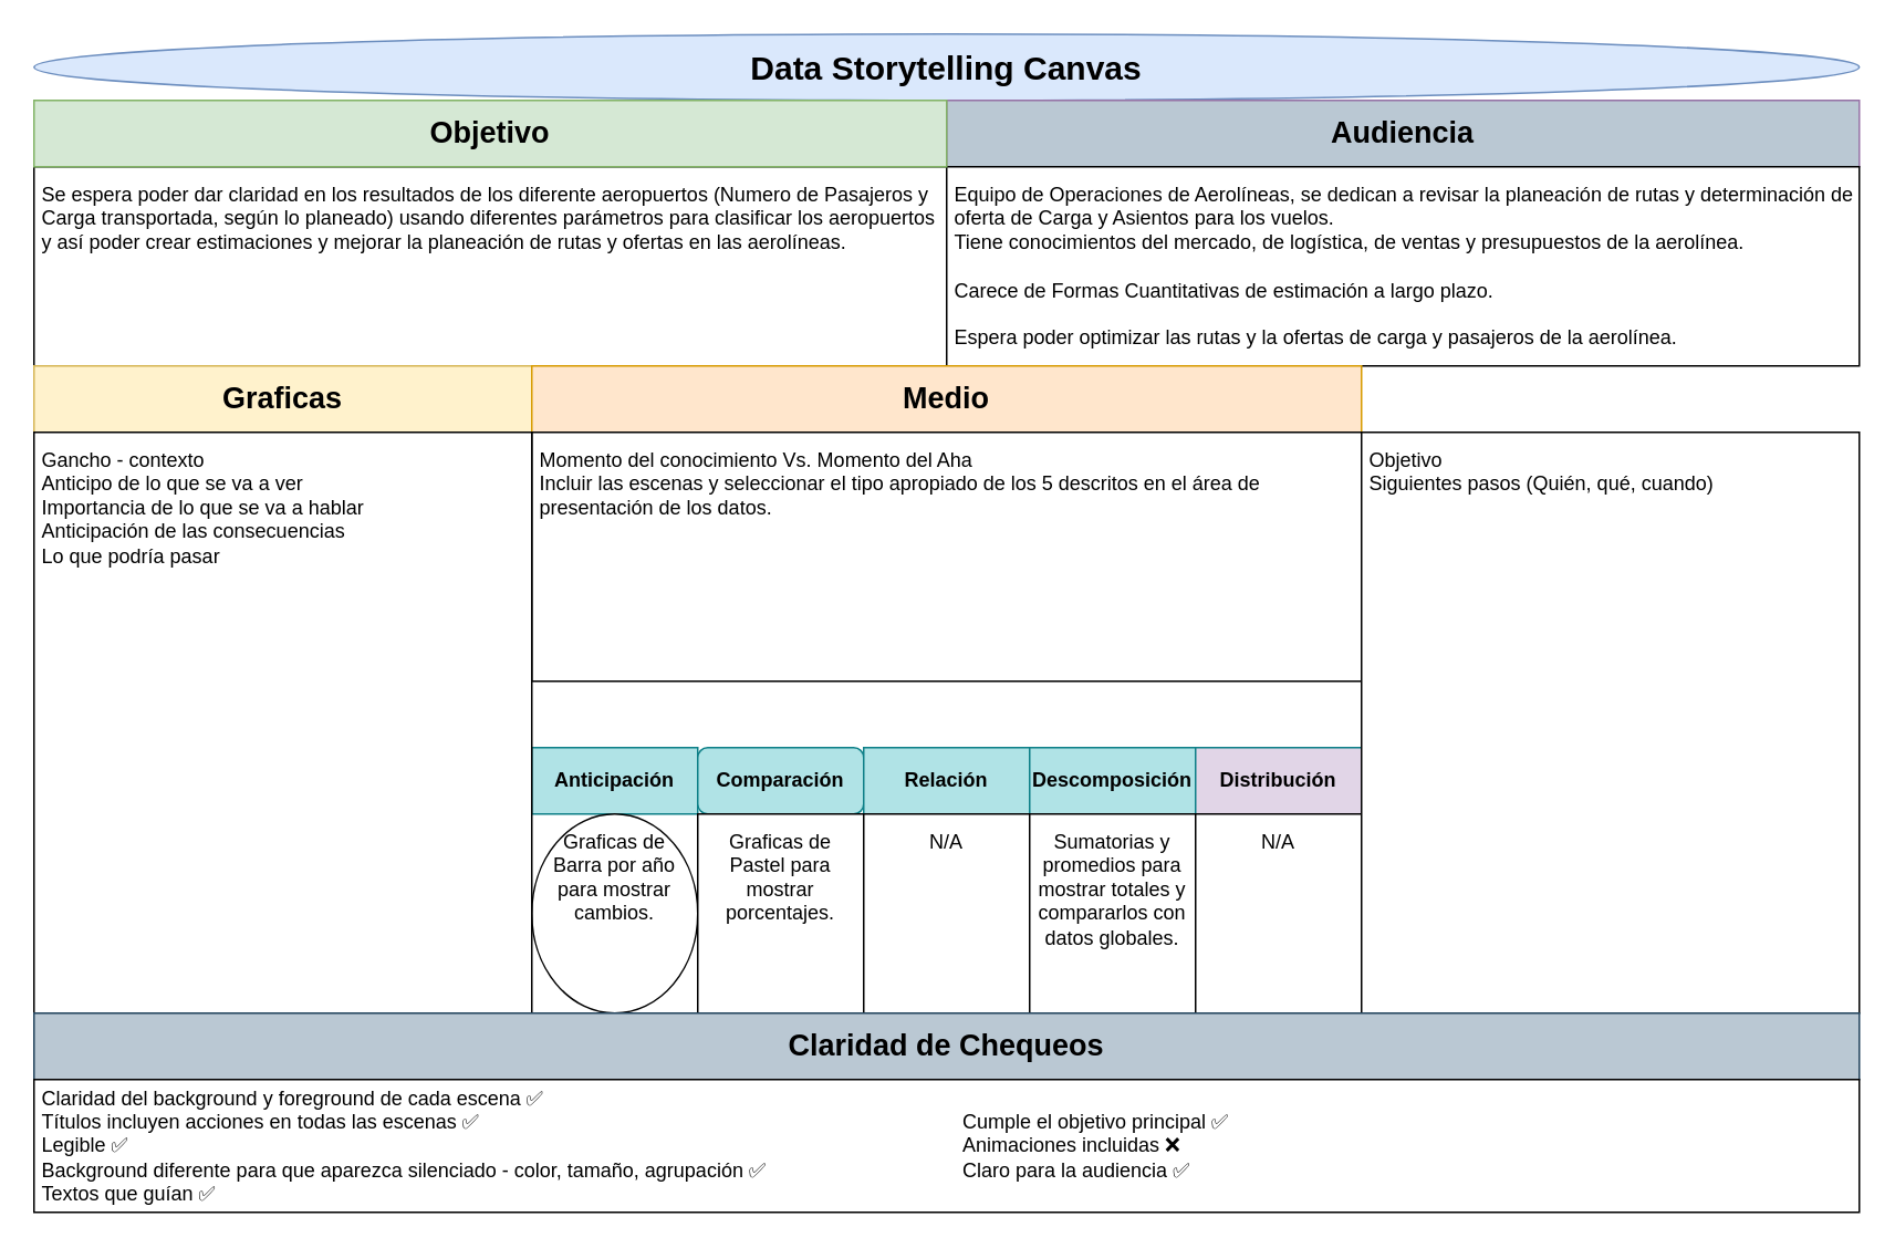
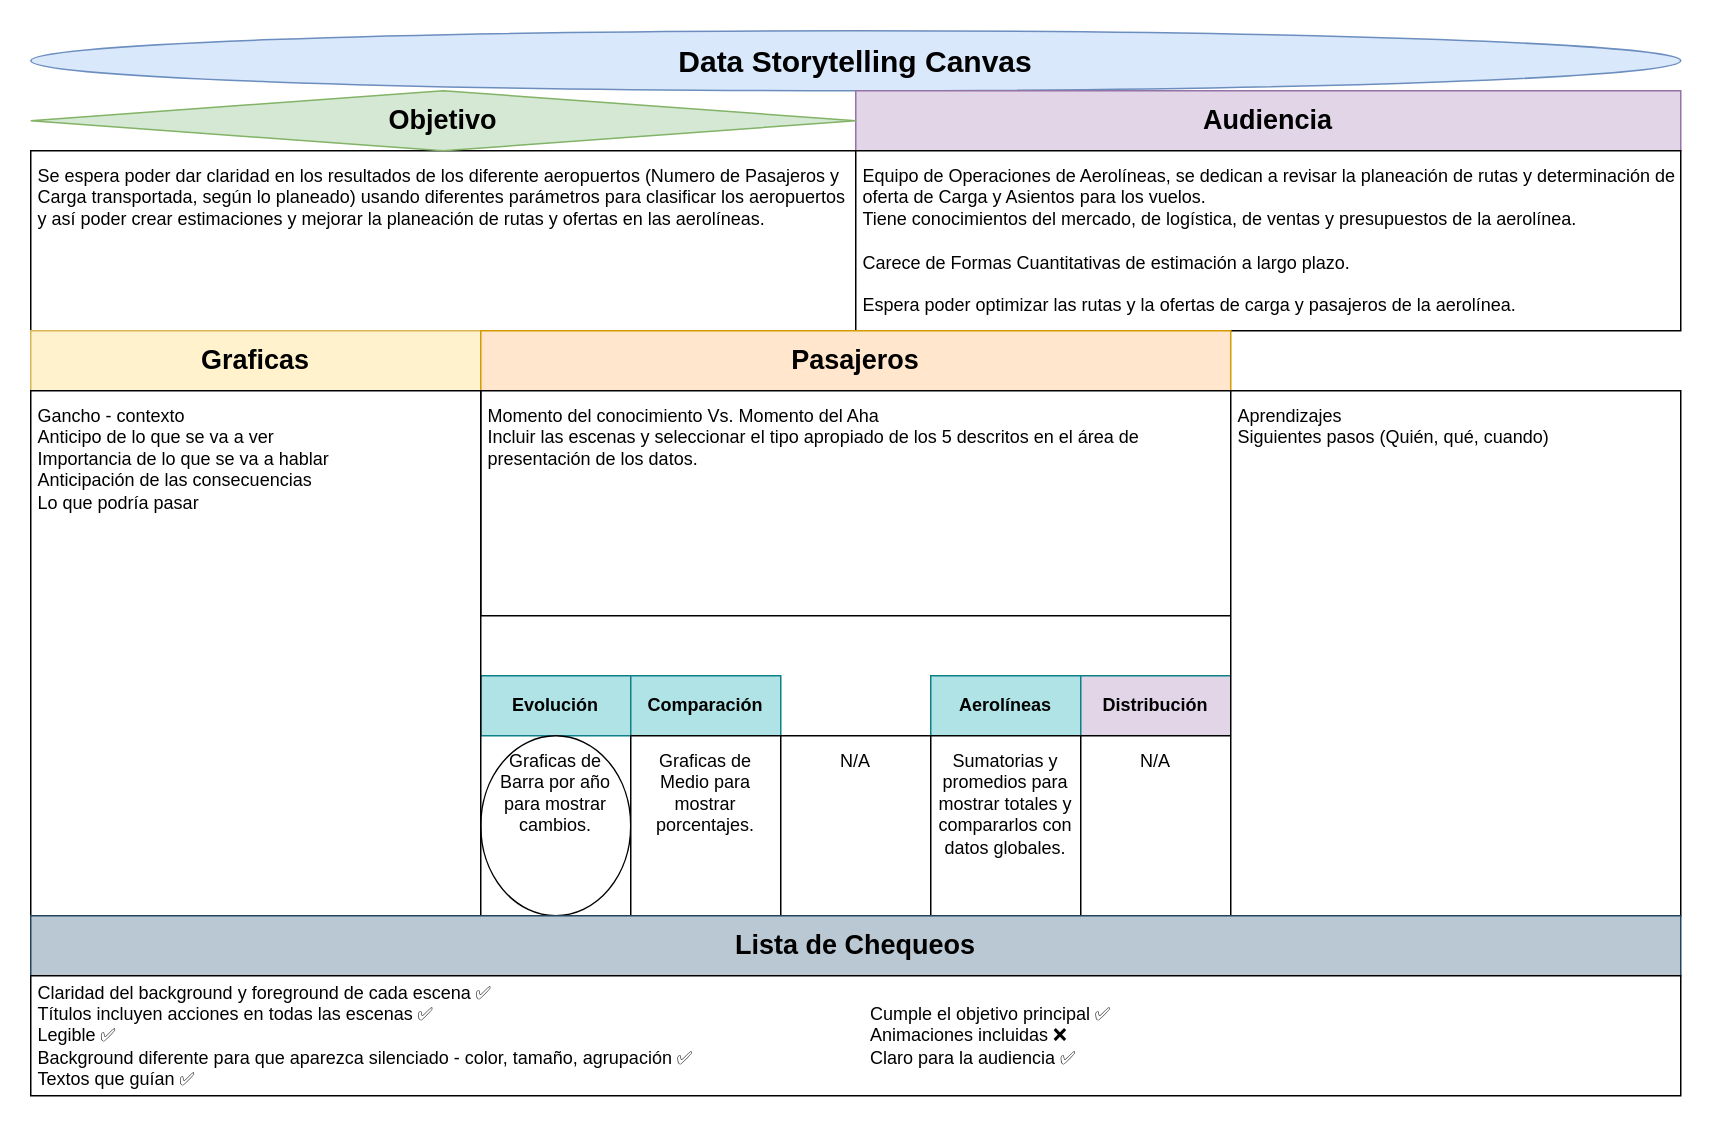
- <mxCell id="6" value="Objetivo" style="rounded=0;whiteSpace=wrap;html=1;fontStyle=1;fontSize=18;fillColor=#d5e8d4;strokeColor=#82b366;container=0;" parent="1" vertex="1"><mxGeometry x="20" y="60" width="550" height="40" as="geometry" /></mxCell>
+ <mxCell id="6" value="Objetivo" style="rhombus;whiteSpace=wrap;html=1;fontStyle=1;fontSize=18;fillColor=#d5e8d4;strokeColor=#82b366;container=0;" parent="1" vertex="1"><mxGeometry x="20" y="60" width="550" height="40" as="geometry" /></mxCell>
- <mxCell id="4" value="Audiencia" style="rounded=0;whiteSpace=wrap;html=1;fontStyle=1;fontSize=18;fillColor=#bac8d3;strokeColor=#9673a6;container=0;" parent="1" vertex="1"><mxGeometry x="570" y="60" width="550" height="40" as="geometry" /></mxCell>
+ <mxCell id="4" value="Audiencia" style="rounded=0;whiteSpace=wrap;html=1;fontStyle=1;fontSize=18;fillColor=#e1d5e7;strokeColor=#9673a6;container=0;" parent="1" vertex="1"><mxGeometry x="570" y="60" width="550" height="40" as="geometry" /></mxCell>
- <mxCell id="8" value="Medio" style="rounded=0;whiteSpace=wrap;html=1;fontSize=18;fontStyle=1;fillColor=#ffe6cc;strokeColor=#d79b00;container=0;" parent="1" vertex="1"><mxGeometry x="320" y="220" width="500" height="40" as="geometry" /></mxCell>
+ <mxCell id="8" value="Pasajeros" style="rounded=0;whiteSpace=wrap;html=1;fontSize=18;fontStyle=1;fillColor=#ffe6cc;strokeColor=#d79b00;container=0;" parent="1" vertex="1"><mxGeometry x="320" y="220" width="500" height="40" as="geometry" /></mxCell>
- <mxCell id="20" value="&lt;div&gt;Objetivo&lt;/div&gt;&lt;div&gt;&lt;span style=&quot;background-color: initial;&quot;&gt;Siguientes pasos (Quién, qué, cuando)&lt;/span&gt;&lt;/div&gt;" style="rounded=0;whiteSpace=wrap;html=1;container=0;align=left;verticalAlign=top;textShadow=0;spacing=5;" parent="1" vertex="1"><mxGeometry x="820" y="260" width="300" height="350" as="geometry" /></mxCell>
+ <mxCell id="20" value="&lt;div&gt;Aprendizajes&lt;/div&gt;&lt;div&gt;&lt;span style=&quot;background-color: initial;&quot;&gt;Siguientes pasos (Quién, qué, cuando)&lt;/span&gt;&lt;/div&gt;" style="rounded=0;whiteSpace=wrap;html=1;container=0;align=left;verticalAlign=top;textShadow=0;spacing=5;" parent="1" vertex="1"><mxGeometry x="820" y="260" width="300" height="350" as="geometry" /></mxCell>
- <mxCell id="10" value="Anticipación" style="rounded=0;whiteSpace=wrap;html=1;fontSize=12;fontStyle=1;fillColor=#b0e3e6;strokeColor=#0e8088;container=0;" parent="1" vertex="1"><mxGeometry x="320" y="450" width="100" height="40" as="geometry" /></mxCell>
+ <mxCell id="10" value="Evolución" style="rounded=0;whiteSpace=wrap;html=1;fontSize=12;fontStyle=1;fillColor=#b0e3e6;strokeColor=#0e8088;container=0;" parent="1" vertex="1"><mxGeometry x="320" y="450" width="100" height="40" as="geometry" /></mxCell>
- <mxCell id="11" value="Comparación" style="whiteSpace=wrap;html=1;fontSize=12;fontStyle=1;fillColor=#b0e3e6;strokeColor=#0e8088;container=0;rounded=1;" parent="1" vertex="1"><mxGeometry x="420" y="450" width="100" height="40" as="geometry" /></mxCell>
+ <mxCell id="11" value="Comparación" style="rounded=0;whiteSpace=wrap;html=1;fontSize=12;fontStyle=1;fillColor=#b0e3e6;strokeColor=#0e8088;container=0;" parent="1" vertex="1"><mxGeometry x="420" y="450" width="100" height="40" as="geometry" /></mxCell>
- <mxCell id="12" value="Relación" style="rounded=0;whiteSpace=wrap;html=1;fontSize=12;fontStyle=1;fillColor=#b0e3e6;strokeColor=#0e8088;container=0;" parent="1" vertex="1"><mxGeometry x="520" y="450" width="100" height="40" as="geometry" /></mxCell>
- <mxCell id="13" value="Descomposición" style="rounded=0;whiteSpace=wrap;html=1;fontSize=12;fontStyle=1;fillColor=#b0e3e6;strokeColor=#0e8088;container=0;" parent="1" vertex="1"><mxGeometry x="620" y="450" width="100" height="40" as="geometry" /></mxCell>
+ <mxCell id="13" value="Aerolíneas" style="rounded=0;whiteSpace=wrap;html=1;fontSize=12;fontStyle=1;fillColor=#b0e3e6;strokeColor=#0e8088;container=0;" parent="1" vertex="1"><mxGeometry x="620" y="450" width="100" height="40" as="geometry" /></mxCell>
- <mxCell id="16" value="&lt;div&gt;Graficas de Pastel para mostrar porcentajes.&lt;/div&gt;" style="rounded=0;whiteSpace=wrap;html=1;container=0;align=center;verticalAlign=top;textShadow=0;spacing=5;" parent="1" vertex="1"><mxGeometry x="420" y="490" width="100" height="120" as="geometry" /></mxCell>
+ <mxCell id="16" value="&lt;div&gt;Graficas de Medio para mostrar porcentajes.&lt;/div&gt;" style="rounded=0;whiteSpace=wrap;html=1;container=0;align=center;verticalAlign=top;textShadow=0;spacing=5;" parent="1" vertex="1"><mxGeometry x="420" y="490" width="100" height="120" as="geometry" /></mxCell>
- <mxCell id="22" value="Claridad de Chequeos" style="rounded=0;whiteSpace=wrap;html=1;fontSize=18;fontStyle=1;fillColor=#bac8d3;strokeColor=#23445d;container=0;" parent="1" vertex="1"><mxGeometry x="20" y="610" width="1100" height="40" as="geometry" /></mxCell>
+ <mxCell id="22" value="Lista de Chequeos" style="rounded=0;whiteSpace=wrap;html=1;fontSize=18;fontStyle=1;fillColor=#bac8d3;strokeColor=#23445d;container=0;" parent="1" vertex="1"><mxGeometry x="20" y="610" width="1100" height="40" as="geometry" /></mxCell>
